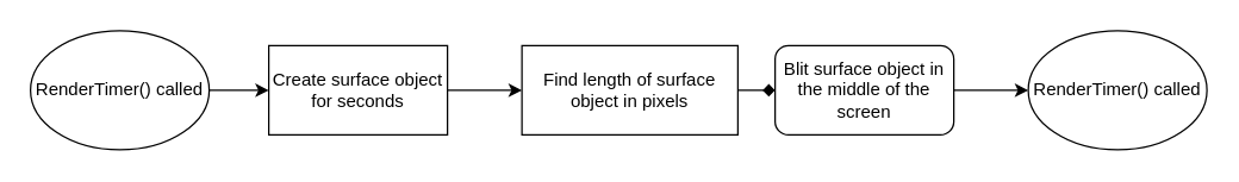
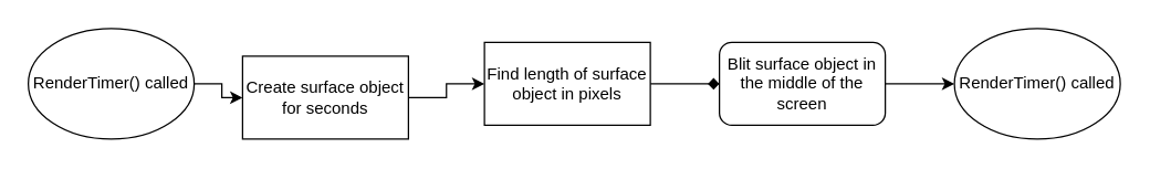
- <mxCell id="5" value="Create surface object for seconds" style="whiteSpace=wrap;html=1;" parent="1" vertex="1"><mxGeometry x="180" y="30" width="120" height="60" as="geometry" /></mxCell>
+ <mxCell id="5" value="Create surface object for seconds" style="whiteSpace=wrap;html=1;" parent="1" vertex="1"><mxGeometry x="175" y="40" width="120" height="60" as="geometry" /></mxCell>
- <mxCell id="7" value="Find length of surface object in pixels" style="whiteSpace=wrap;html=1;" parent="1" vertex="1"><mxGeometry x="350" y="30" width="145" height="60" as="geometry" /></mxCell>
+ <mxCell id="7" value="Find length of surface object in pixels" style="whiteSpace=wrap;html=1;" parent="1" vertex="1"><mxGeometry x="350" y="30" width="120" height="60" as="geometry" /></mxCell>
